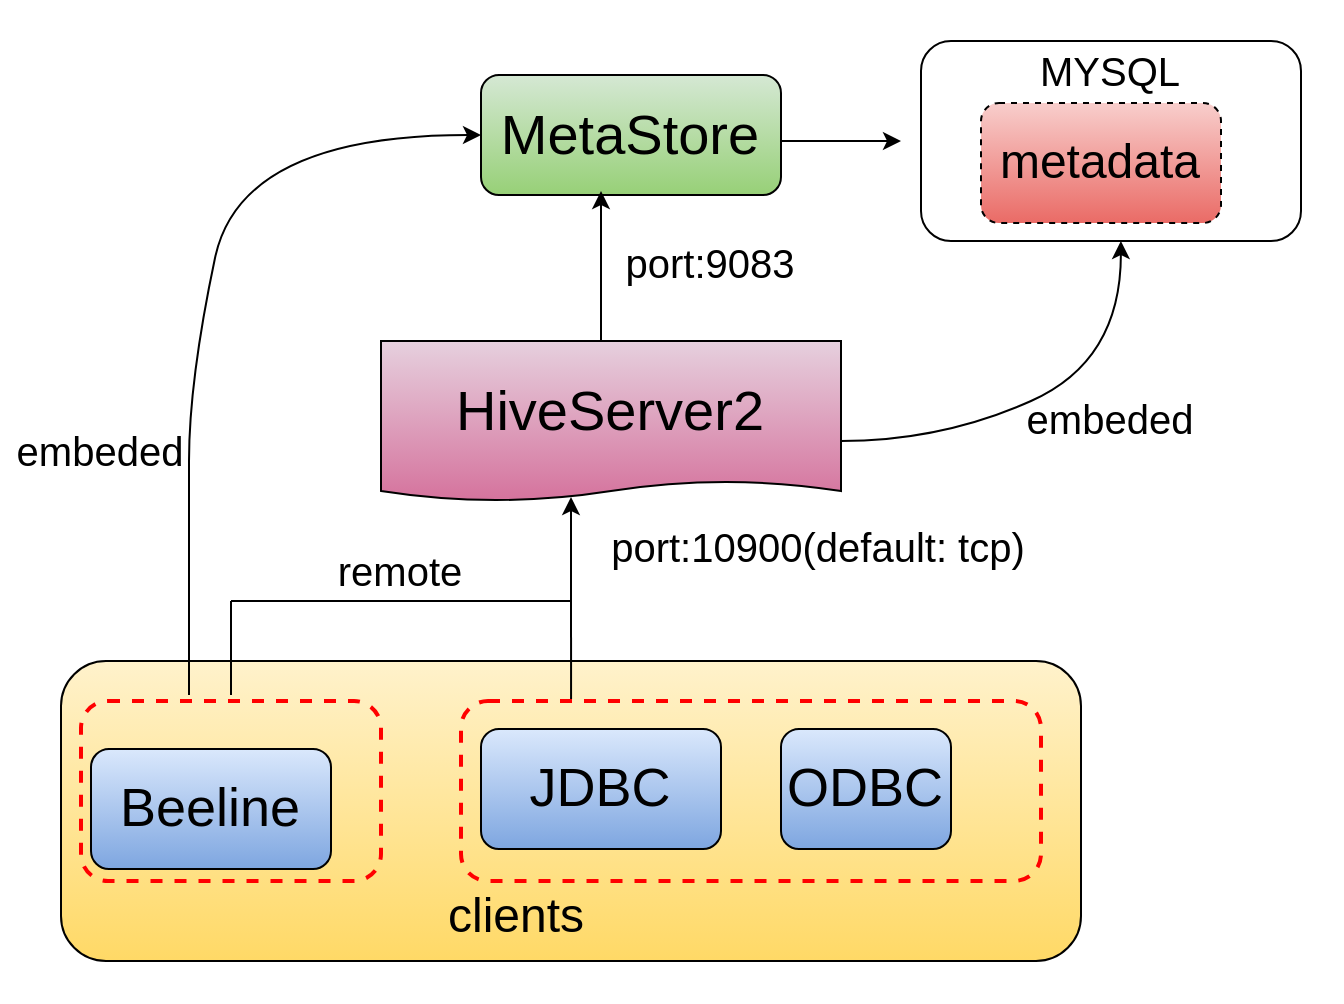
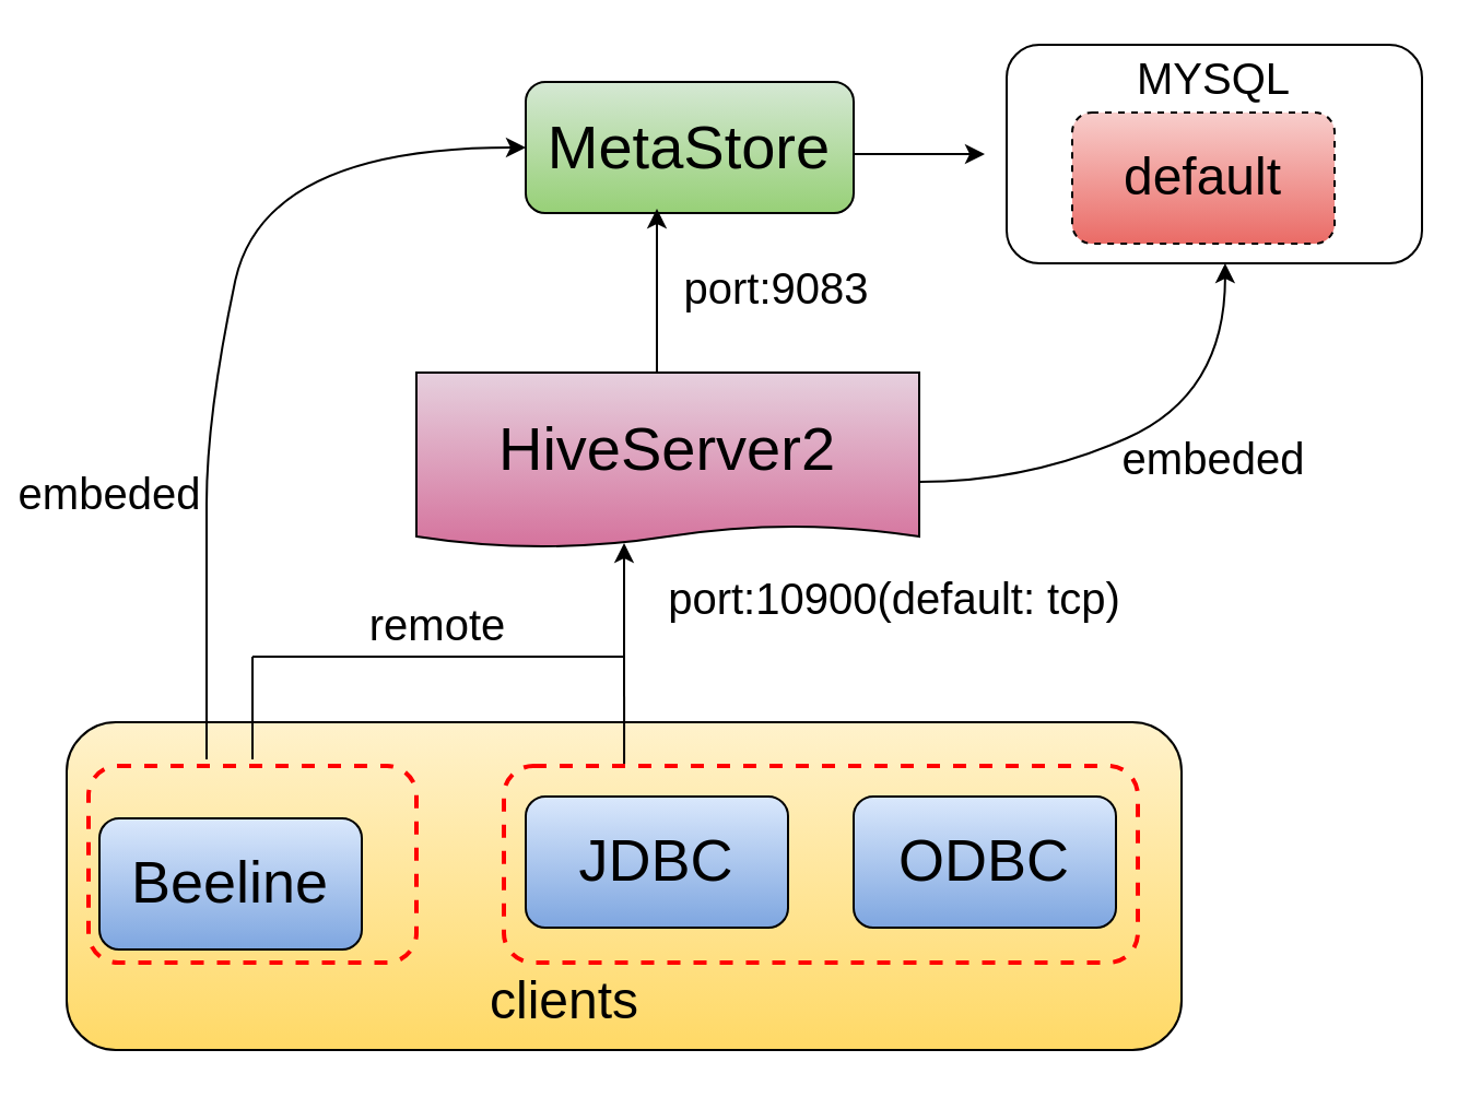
- <mxCell id="10" value="&lt;font style=&quot;font-size: 24px;&quot;&gt;metadata&lt;/font&gt;" style="rounded=1;whiteSpace=wrap;html=1;fillColor=#f8cecc;strokeColor=#000000;gradientColor=#ea6b66;dashed=1;" parent="1" vertex="1"><mxGeometry x="490" y="51" width="120" height="60" as="geometry" /></mxCell>
+ <mxCell id="10" value="&lt;font style=&quot;font-size: 24px;&quot;&gt;default&lt;/font&gt;" style="rounded=1;whiteSpace=wrap;html=1;fillColor=#f8cecc;strokeColor=#000000;gradientColor=#ea6b66;dashed=1;" parent="1" vertex="1"><mxGeometry x="490" y="51" width="120" height="60" as="geometry" /></mxCell>
- <mxCell id="7" value="&lt;span style=&quot;font-size: 27px;&quot;&gt;ODBC&lt;/span&gt;" style="rounded=1;whiteSpace=wrap;html=1;fillColor=#dae8fc;strokeColor=#000000;gradientColor=#7ea6e0;" parent="1" vertex="1"><mxGeometry x="390" y="364" width="85" height="60" as="geometry" /></mxCell>
+ <mxCell id="7" value="&lt;span style=&quot;font-size: 27px;&quot;&gt;ODBC&lt;/span&gt;" style="rounded=1;whiteSpace=wrap;html=1;fillColor=#dae8fc;strokeColor=#000000;gradientColor=#7ea6e0;" parent="1" vertex="1"><mxGeometry x="390" y="364" width="120" height="60" as="geometry" /></mxCell>
